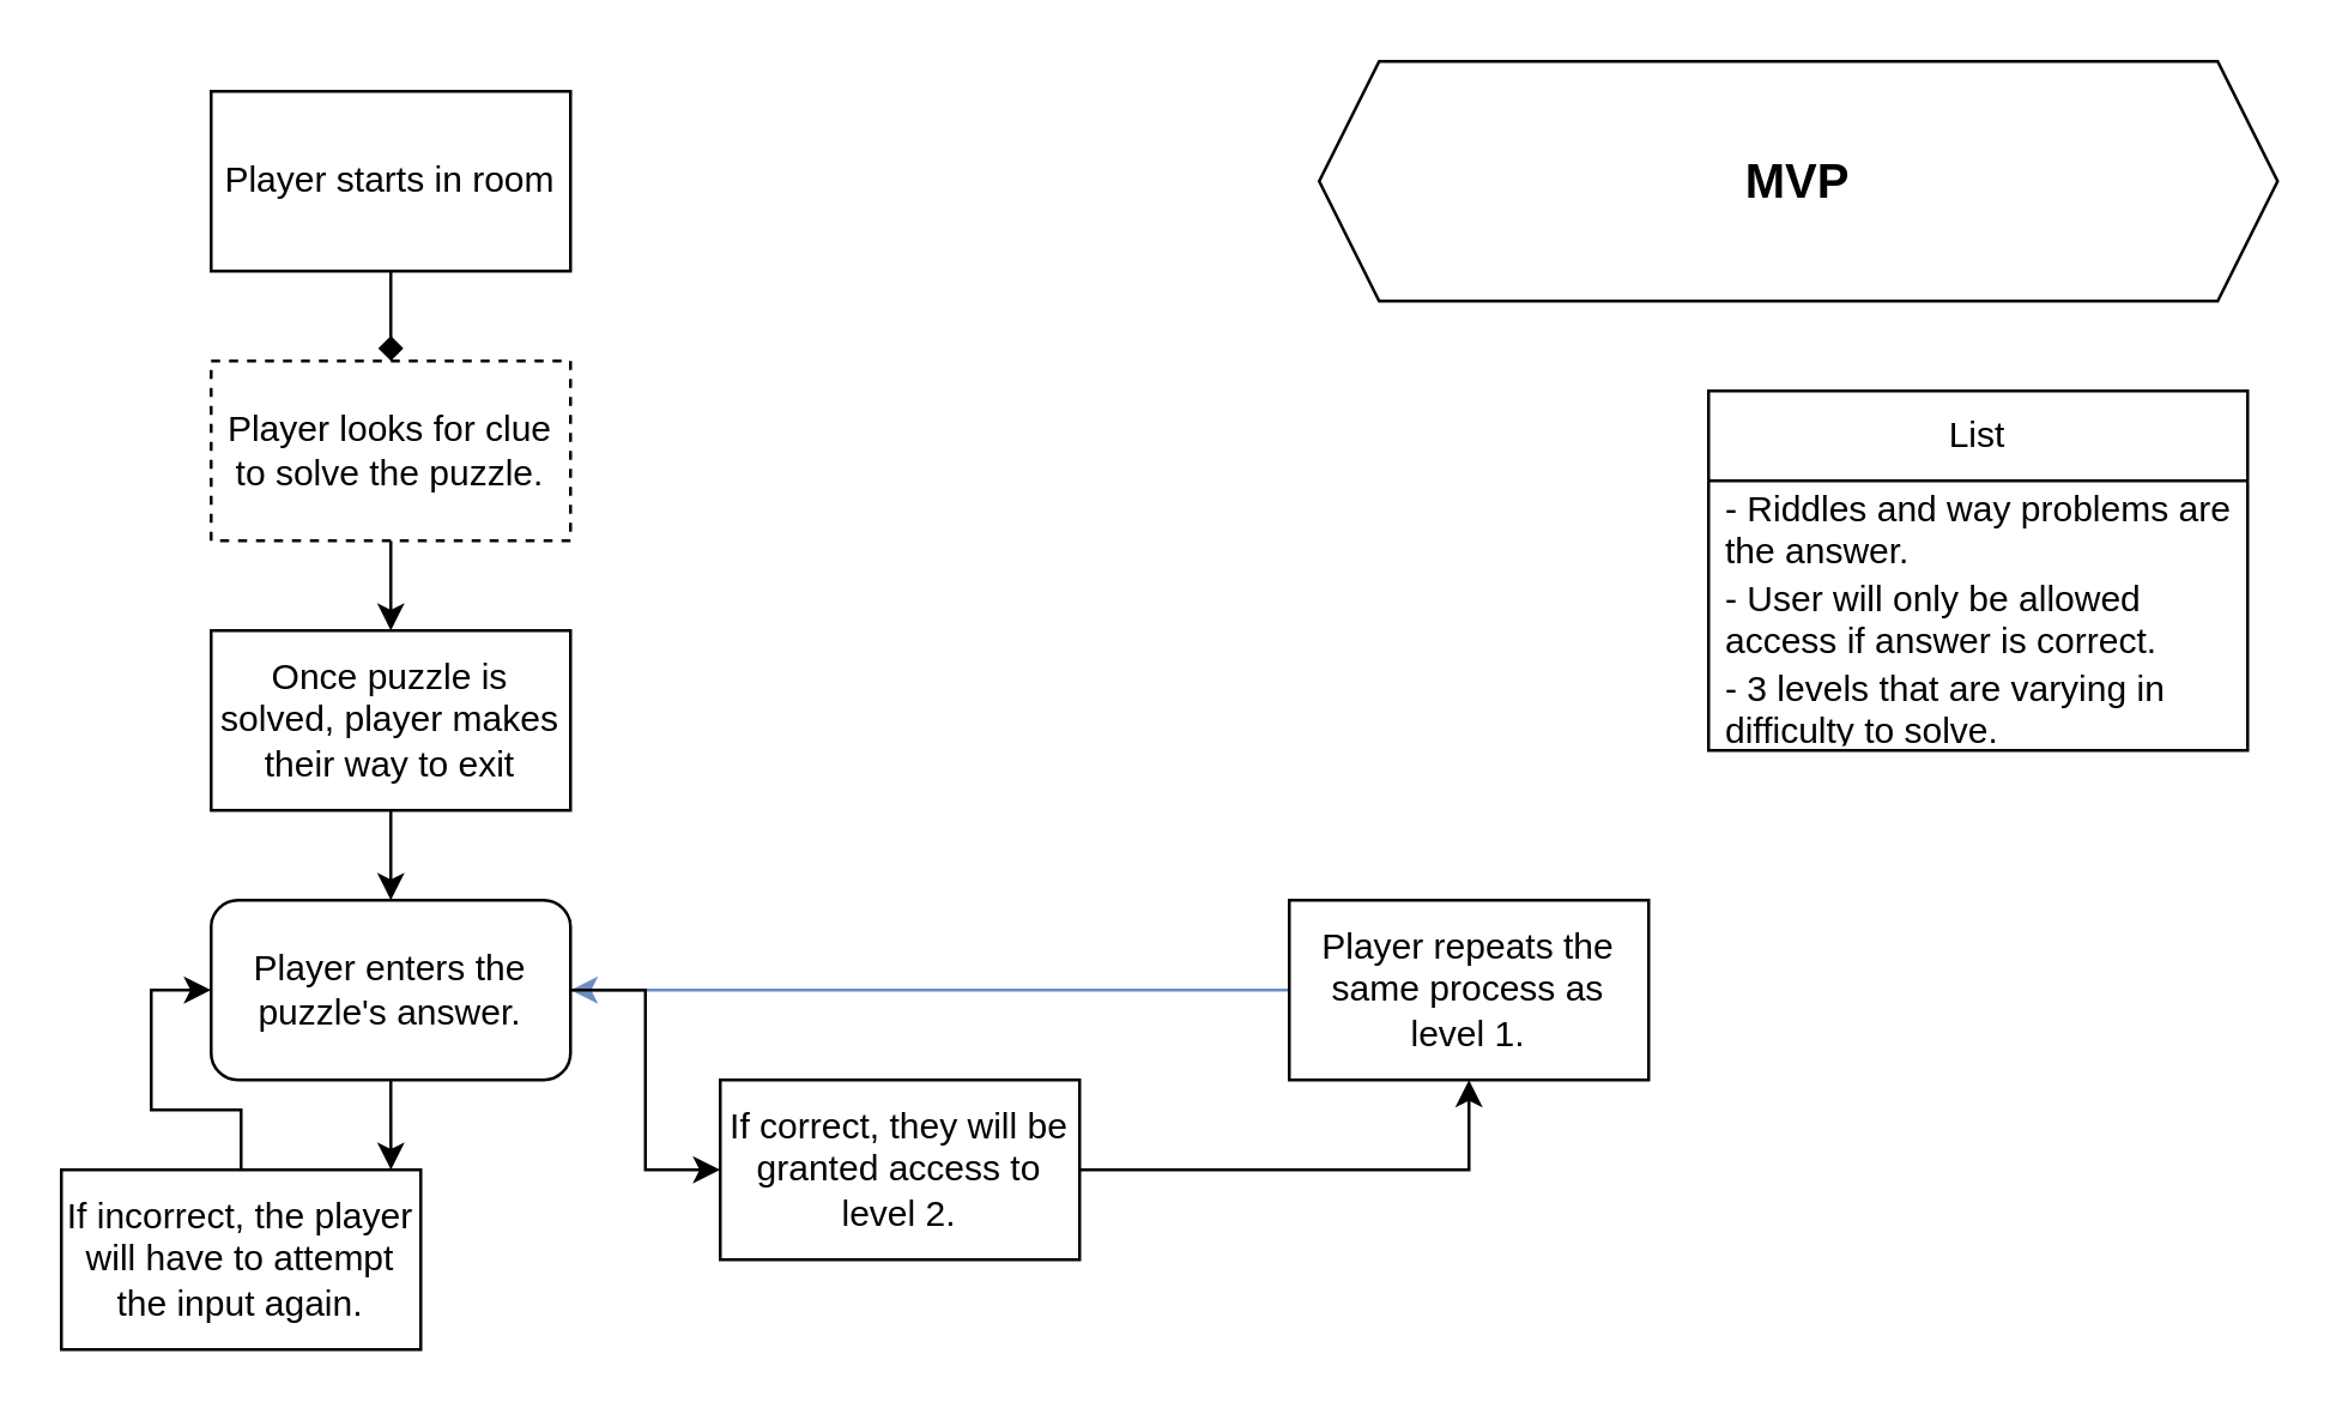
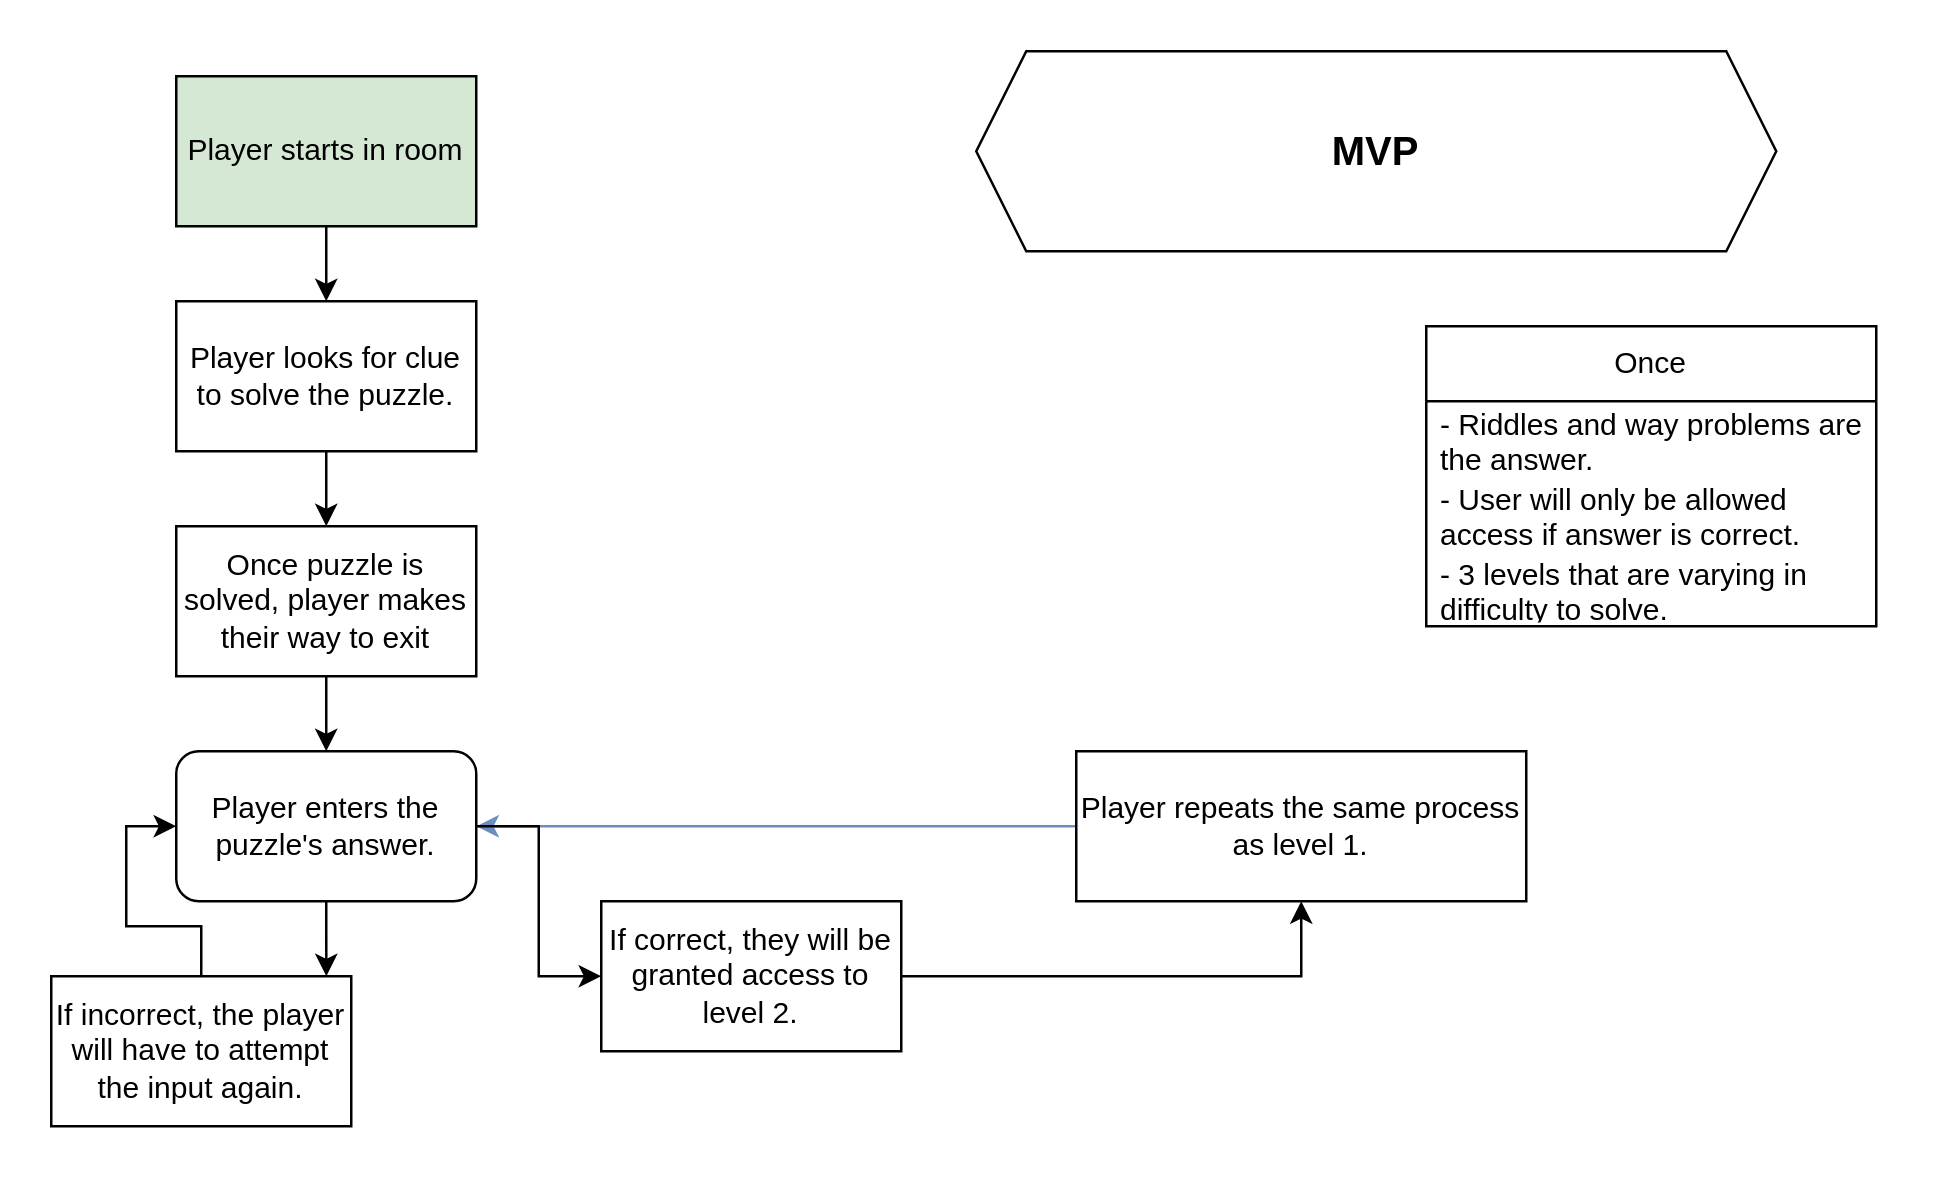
- <mxCell id="3" value="Player starts in room" style="rounded=0;whiteSpace=wrap;html=1;" vertex="1" parent="1"><mxGeometry x="70" y="30" width="120" height="60" as="geometry" /></mxCell>
+ <mxCell id="3" value="Player starts in room" style="rounded=0;whiteSpace=wrap;html=1;fillColor=#d5e8d4;" vertex="1" parent="1"><mxGeometry x="70" y="30" width="120" height="60" as="geometry" /></mxCell>
- <mxCell id="17" value="&lt;font size=&quot;3&quot;&gt;&lt;b&gt;MVP&lt;/b&gt;&lt;/font&gt;" style="shape=hexagon;perimeter=hexagonPerimeter2;whiteSpace=wrap;html=1;fixedSize=1;" vertex="1" parent="1"><mxGeometry x="440" y="20" width="320" height="80" as="geometry" /></mxCell>
+ <mxCell id="17" value="&lt;font size=&quot;3&quot;&gt;&lt;b&gt;MVP&lt;/b&gt;&lt;/font&gt;" style="shape=hexagon;perimeter=hexagonPerimeter2;whiteSpace=wrap;html=1;fixedSize=1;" vertex="1" parent="1"><mxGeometry x="390" y="20" width="320" height="80" as="geometry" /></mxCell>
- <mxCell id="2" style="edgeStyle=orthogonalEdgeStyle;rounded=0;orthogonalLoop=1;jettySize=auto;html=1;entryX=0.5;entryY=0;entryDx=0;entryDy=0;endArrow=diamond;" edge="1" parent="1" source="3" target="5"><mxGeometry relative="1" as="geometry" /></mxCell>
+ <mxCell id="2" style="edgeStyle=orthogonalEdgeStyle;rounded=0;orthogonalLoop=1;jettySize=auto;html=1;entryX=0.5;entryY=0;entryDx=0;entryDy=0;" edge="1" parent="1" source="3" target="5"><mxGeometry relative="1" as="geometry" /></mxCell>
- <mxCell id="18" value="List" style="swimlane;fontStyle=0;childLayout=stackLayout;horizontal=1;startSize=30;horizontalStack=0;resizeParent=1;resizeParentMax=0;resizeLast=0;collapsible=1;marginBottom=0;whiteSpace=wrap;html=1;" vertex="1" parent="1"><mxGeometry x="570" y="130" width="180" height="120" as="geometry" /></mxCell>
+ <mxCell id="18" value="Once" style="swimlane;fontStyle=0;childLayout=stackLayout;horizontal=1;startSize=30;horizontalStack=0;resizeParent=1;resizeParentMax=0;resizeLast=0;collapsible=1;marginBottom=0;whiteSpace=wrap;html=1;" vertex="1" parent="1"><mxGeometry x="570" y="130" width="180" height="120" as="geometry" /></mxCell>
- <mxCell id="5" value="Player looks for clue to solve the puzzle." style="rounded=0;whiteSpace=wrap;html=1;dashed=1;" vertex="1" parent="1"><mxGeometry x="70" y="120" width="120" height="60" as="geometry" /></mxCell>
+ <mxCell id="5" value="Player looks for clue to solve the puzzle." style="rounded=0;whiteSpace=wrap;html=1;" vertex="1" parent="1"><mxGeometry x="70" y="120" width="120" height="60" as="geometry" /></mxCell>
- <mxCell id="7" value="Player repeats the same process as level 1." style="rounded=0;whiteSpace=wrap;html=1;" vertex="1" parent="1"><mxGeometry x="430" y="300" width="120" height="60" as="geometry" /></mxCell>
+ <mxCell id="7" value="Player repeats the same process as level 1." style="rounded=0;whiteSpace=wrap;html=1;" vertex="1" parent="1"><mxGeometry x="430" y="300" width="180" height="60" as="geometry" /></mxCell>
